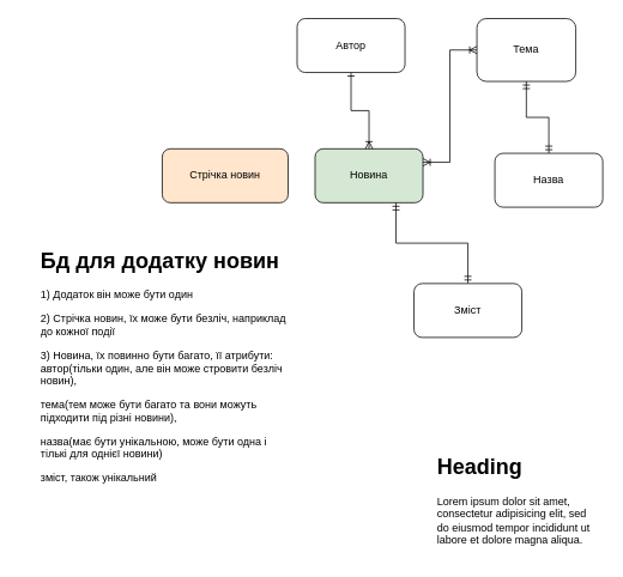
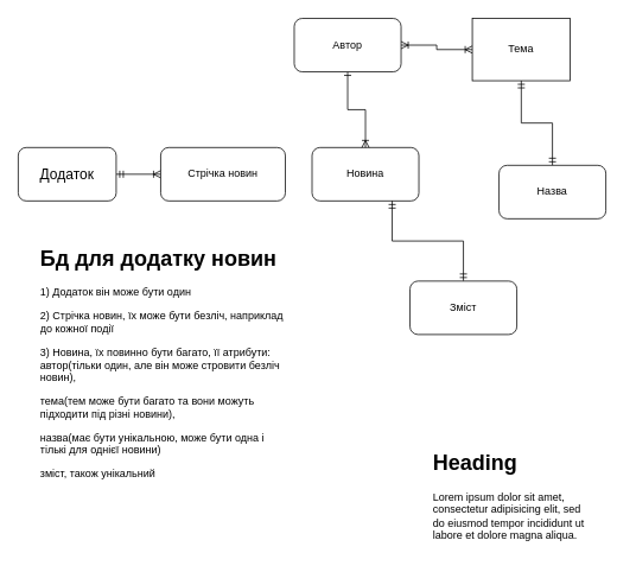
- <mxCell id="9" value="Тема" style="rounded=1;whiteSpace=wrap;html=1;" vertex="1" parent="1"><mxGeometry x="530" y="20" width="110" height="70" as="geometry" /></mxCell>
+ <mxCell id="9" value="Тема" style="whiteSpace=wrap;html=1;rounded=0;" vertex="1" parent="1"><mxGeometry x="530" y="20" width="110" height="70" as="geometry" /></mxCell>
- <mxCell id="8" style="edgeStyle=orthogonalEdgeStyle;rounded=0;orthogonalLoop=1;jettySize=auto;html=1;entryX=1;entryY=0.25;entryDx=0;entryDy=0;startArrow=ERoneToMany;startFill=0;endArrow=ERoneToMany;endFill=0;" edge="1" parent="1" source="9" target="5"><mxGeometry relative="1" as="geometry" /></mxCell>
+ <mxCell id="8" style="edgeStyle=orthogonalEdgeStyle;rounded=0;orthogonalLoop=1;jettySize=auto;html=1;startArrow=ERoneToMany;startFill=0;endArrow=ERoneToMany;endFill=0;" edge="1" parent="1" source="9" target="7"><mxGeometry relative="1" as="geometry" /></mxCell>
+ <mxCell id="3" value="&lt;font style=&quot;font-size: 16px;&quot;&gt;Додаток&lt;/font&gt;" style="rounded=1;whiteSpace=wrap;html=1;" vertex="1" parent="1"><mxGeometry x="20" y="165" width="110" height="60" as="geometry" /></mxCell>
+ <mxCell id="2" style="edgeStyle=orthogonalEdgeStyle;rounded=0;orthogonalLoop=1;jettySize=auto;html=1;startArrow=ERmandOne;startFill=0;endArrow=ERoneToMany;endFill=0;" edge="1" parent="1" source="3" target="4"><mxGeometry relative="1" as="geometry" /></mxCell>
- <mxCell id="4" value="Стрічка новин" style="rounded=1;whiteSpace=wrap;html=1;fillColor=#ffe6cc;" vertex="1" parent="1"><mxGeometry x="180" y="165" width="140" height="60" as="geometry" /></mxCell>
+ <mxCell id="4" value="Стрічка новин" style="rounded=1;whiteSpace=wrap;html=1;" vertex="1" parent="1"><mxGeometry x="180" y="165" width="140" height="60" as="geometry" /></mxCell>
- <mxCell id="5" value="Новина" style="rounded=1;whiteSpace=wrap;html=1;fillColor=#d5e8d4;" vertex="1" parent="1"><mxGeometry x="350" y="165" width="120" height="60" as="geometry" /></mxCell>
+ <mxCell id="5" value="Новина" style="rounded=1;whiteSpace=wrap;html=1;" vertex="1" parent="1"><mxGeometry x="350" y="165" width="120" height="60" as="geometry" /></mxCell>
- <mxCell id="11" value="Назва" style="rounded=1;whiteSpace=wrap;html=1;" vertex="1" parent="1"><mxGeometry x="550" y="170" width="120" height="60" as="geometry" /></mxCell>
+ <mxCell id="11" value="Назва" style="rounded=1;whiteSpace=wrap;html=1;" vertex="1" parent="1"><mxGeometry x="560" y="185" width="120" height="60" as="geometry" /></mxCell>
